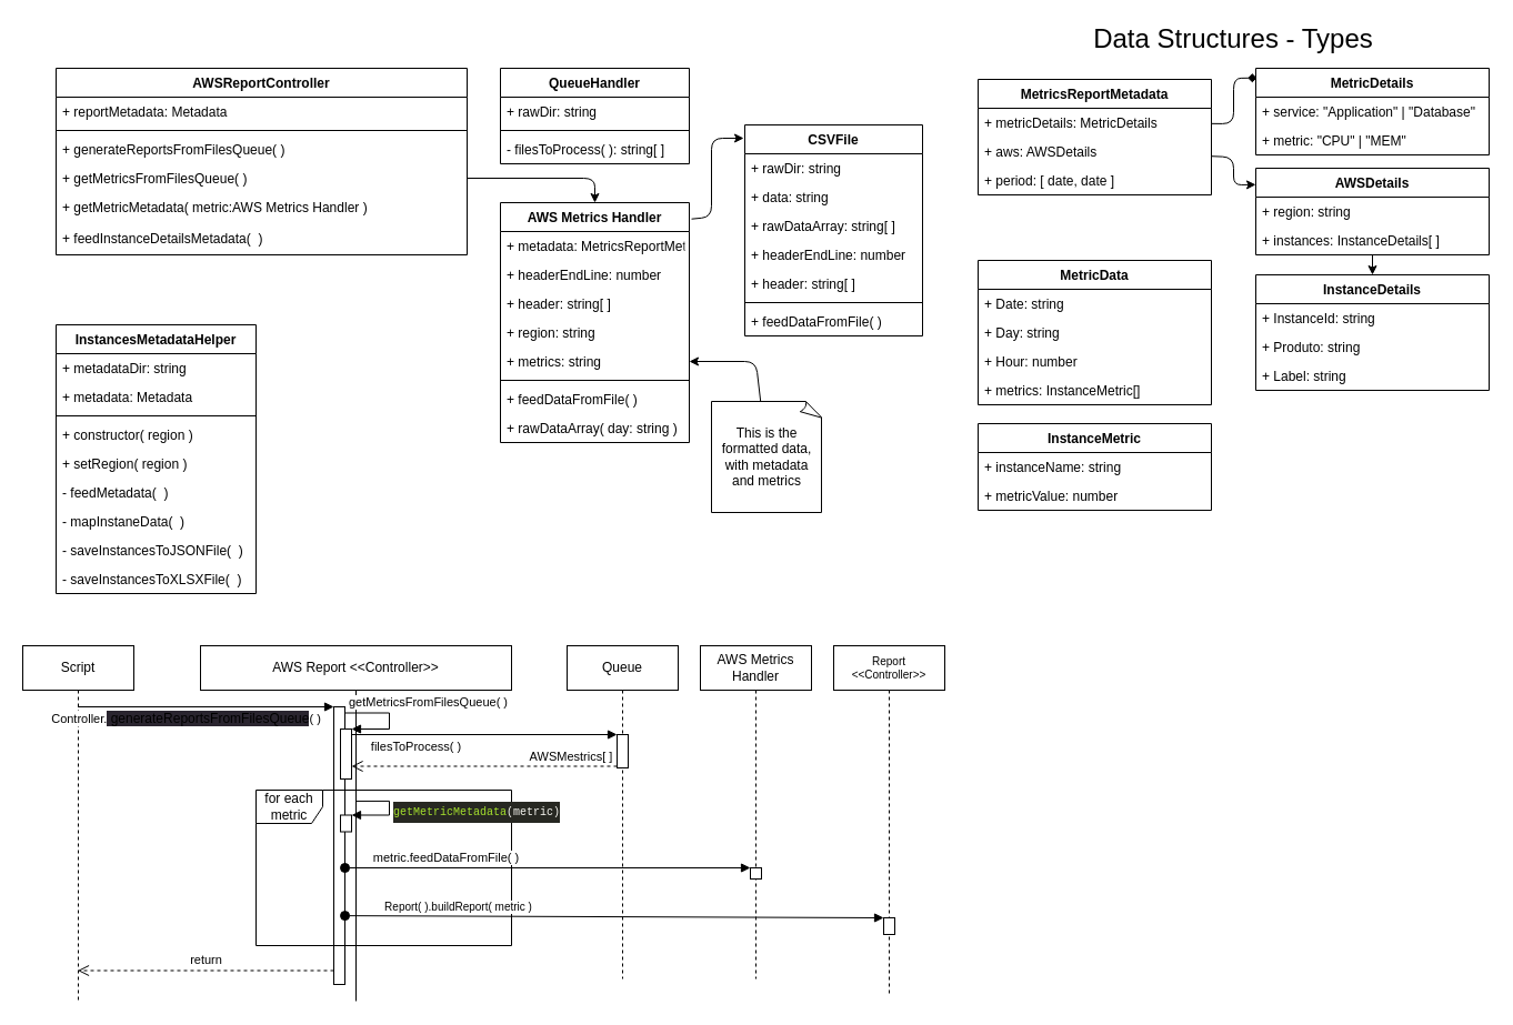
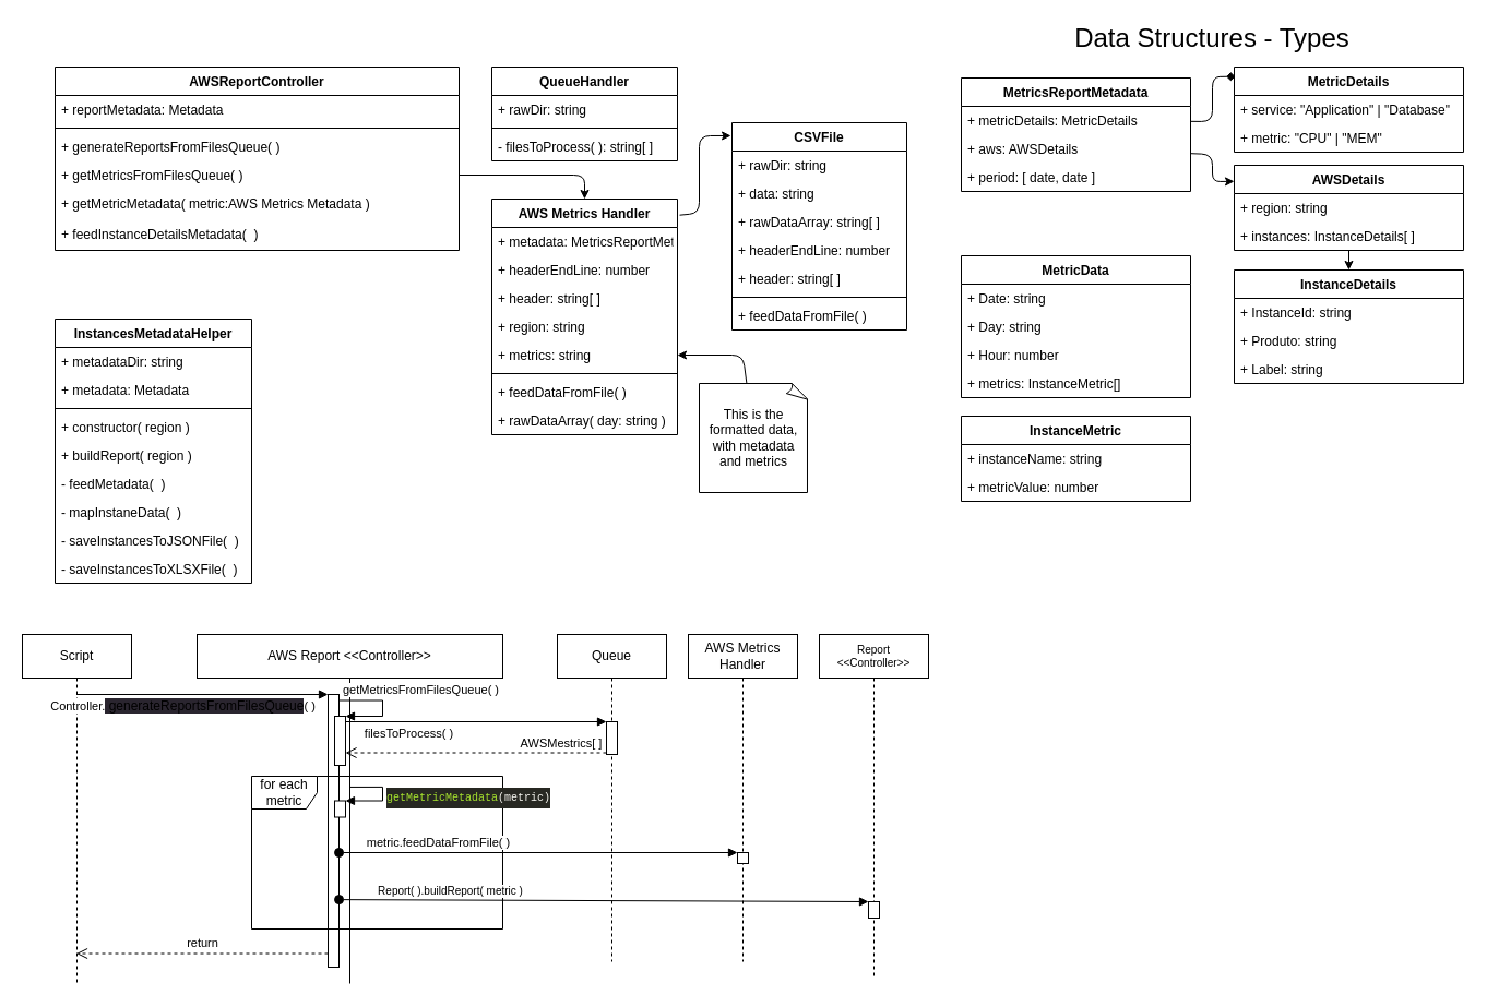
- <mxCell id="17" value="+ getMetricMetadata( metric:AWS Metrics Handler )" style="text;strokeColor=none;fillColor=none;align=left;verticalAlign=top;spacingLeft=4;spacingRight=4;overflow=hidden;rotatable=0;points=[[0,0.5],[1,0.5]];portConstraint=eastwest;" parent="12" vertex="1"><mxGeometry y="112" width="370" height="28" as="geometry" /></mxCell>
+ <mxCell id="17" value="+ getMetricMetadata( metric:AWS Metrics Metadata )" style="text;strokeColor=none;fillColor=none;align=left;verticalAlign=top;spacingLeft=4;spacingRight=4;overflow=hidden;rotatable=0;points=[[0,0.5],[1,0.5]];portConstraint=eastwest;" parent="12" vertex="1"><mxGeometry y="112" width="370" height="28" as="geometry" /></mxCell>
- <mxCell id="42" value="This is the formatted data, with metadata and metrics" style="whiteSpace=wrap;html=1;shape=mxgraph.basic.document" parent="1" vertex="1"><mxGeometry x="640" y="361" width="100" height="100" as="geometry" /></mxCell>
+ <mxCell id="42" value="This is the formatted data, with metadata and metrics" style="whiteSpace=wrap;html=1;shape=mxgraph.basic.document" parent="1" vertex="1"><mxGeometry x="640" y="351" width="100" height="100" as="geometry" /></mxCell>
- <mxCell id="7" value="+ setRegion( region )" style="text;strokeColor=none;fillColor=none;align=left;verticalAlign=top;spacingLeft=4;spacingRight=4;overflow=hidden;rotatable=0;points=[[0,0.5],[1,0.5]];portConstraint=eastwest;" parent="2" vertex="1"><mxGeometry y="112" width="180" height="26" as="geometry" /></mxCell>
+ <mxCell id="7" value="+ buildReport( region )" style="text;strokeColor=none;fillColor=none;align=left;verticalAlign=top;spacingLeft=4;spacingRight=4;overflow=hidden;rotatable=0;points=[[0,0.5],[1,0.5]];portConstraint=eastwest;" parent="2" vertex="1"><mxGeometry y="112" width="180" height="26" as="geometry" /></mxCell>
